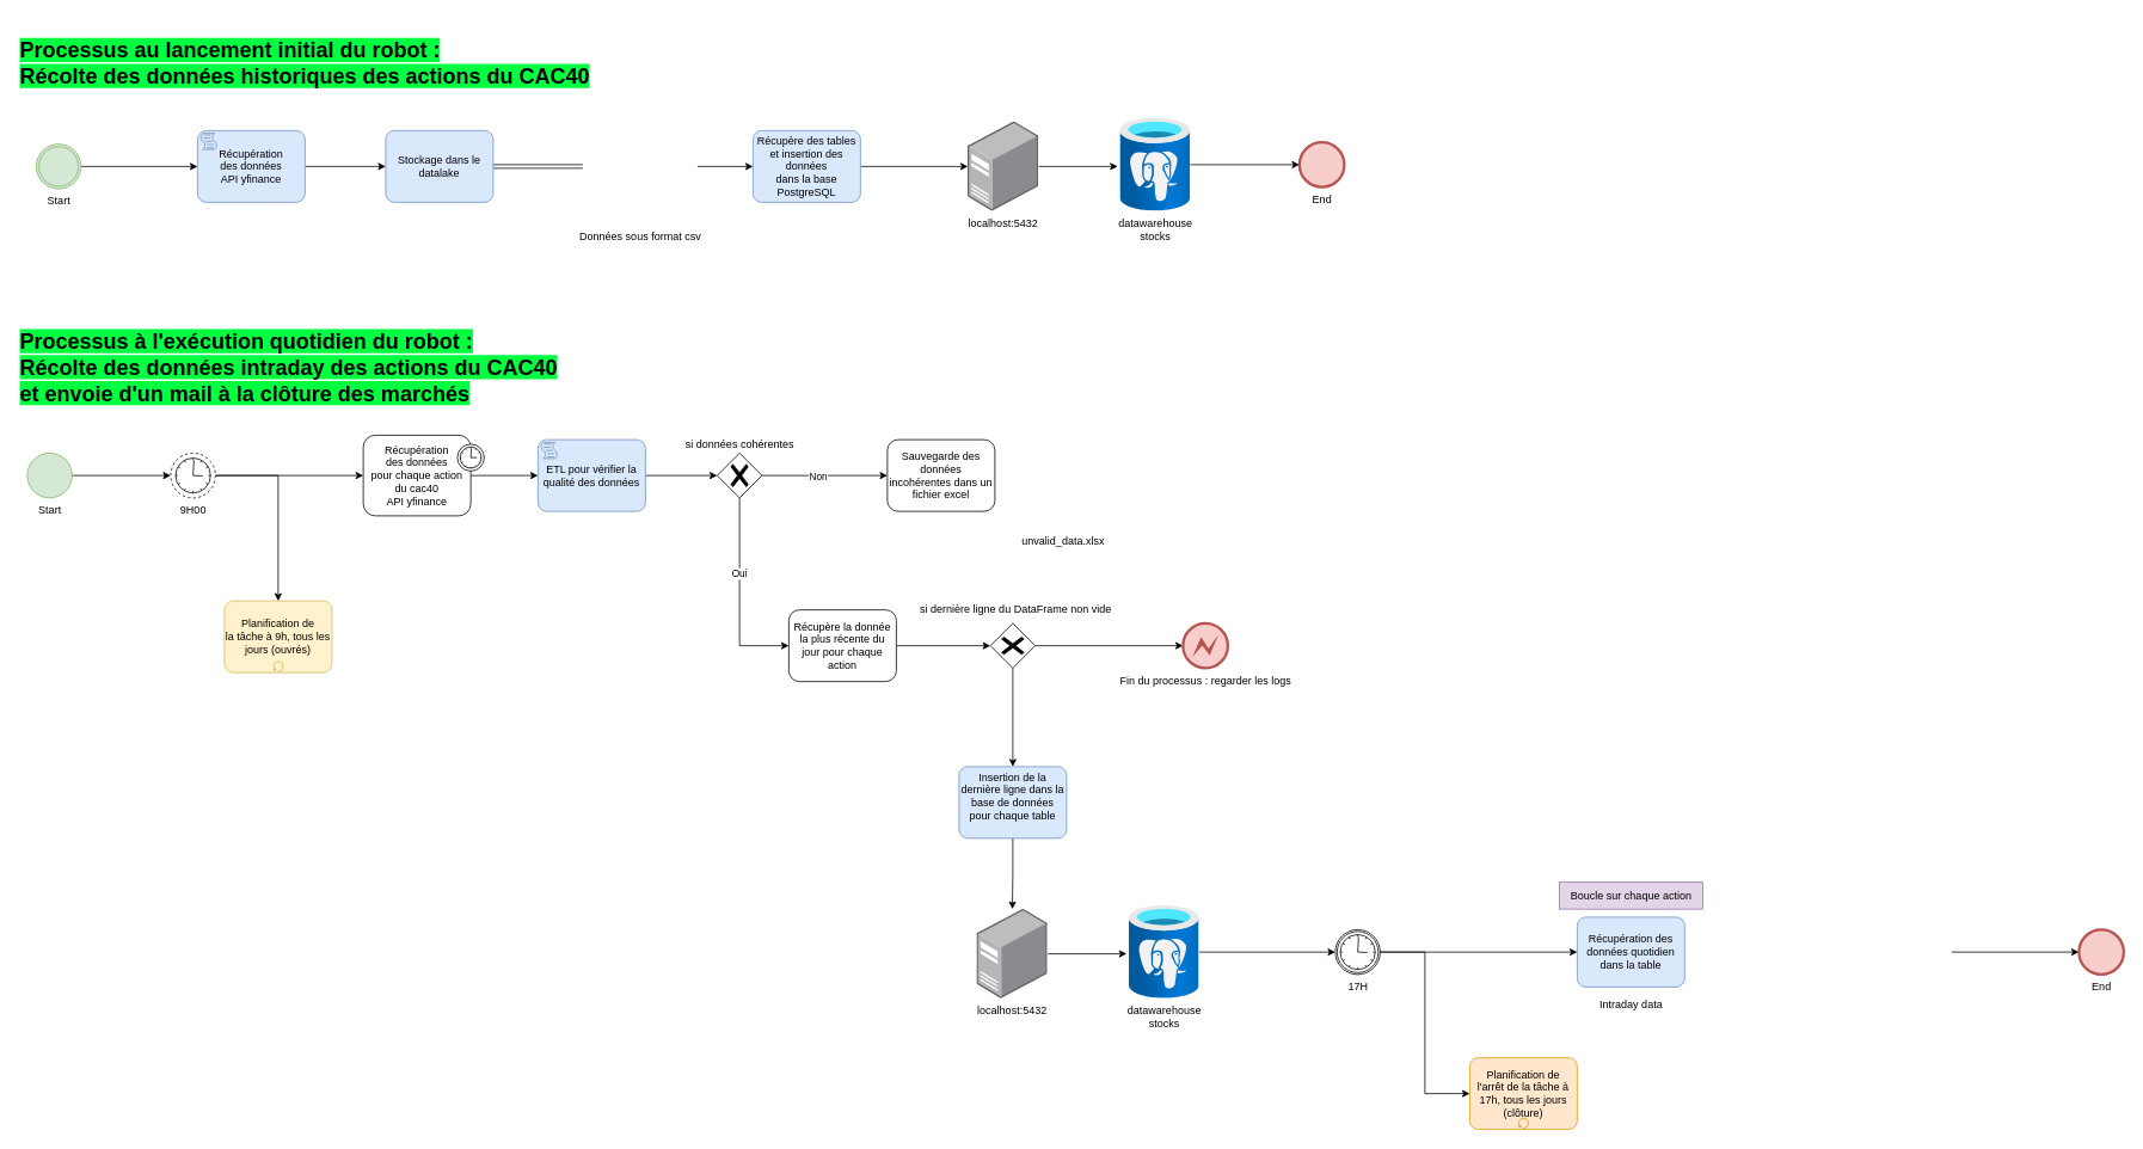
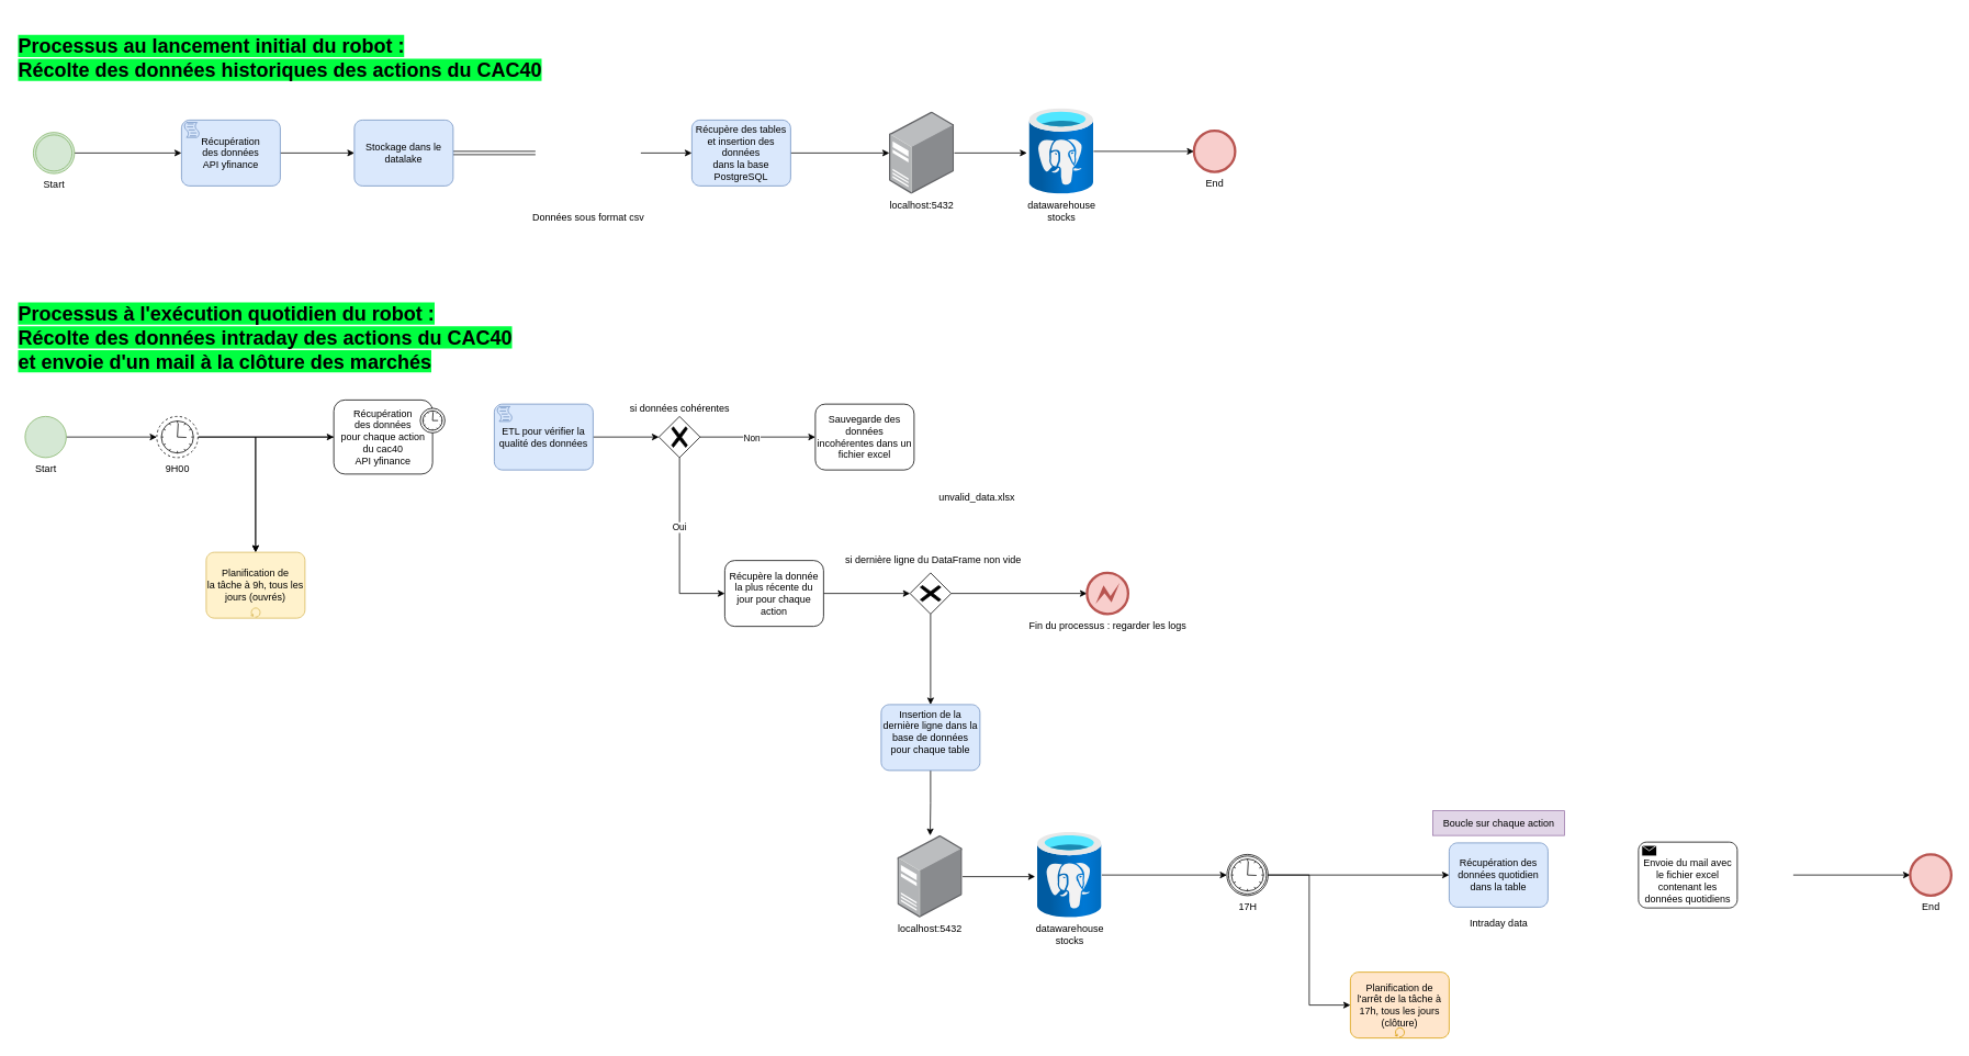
- <mxCell id="4" style="edgeStyle=orthogonalEdgeStyle;rounded=0;orthogonalLoop=1;jettySize=auto;html=1;" edge="1" parent="1" source="5" target="29"><mxGeometry relative="1" as="geometry" /></mxCell>
+ <mxCell id="4" style="edgeStyle=orthogonalEdgeStyle;rounded=0;orthogonalLoop=1;jettySize=auto;html=1;" edge="1" parent="1" source="5" target="24"><mxGeometry relative="1" as="geometry" /></mxCell>
+ <mxCell id="57" value="&lt;br&gt;Envoie du mail avec le fichier excel contenant les données quotidiens" style="points=[[0.25,0,0],[0.5,0,0],[0.75,0,0],[1,0.25,0],[1,0.5,0],[1,0.75,0],[0.75,1,0],[0.5,1,0],[0.25,1,0],[0,0.75,0],[0,0.5,0],[0,0.25,0]];shape=mxgraph.bpmn.task;whiteSpace=wrap;rectStyle=rounded;size=10;html=1;container=1;expand=0;collapsible=0;taskMarker=send;" vertex="1" parent="1"><mxGeometry x="1990" y="1022" width="120" height="80" as="geometry" /></mxCell>
